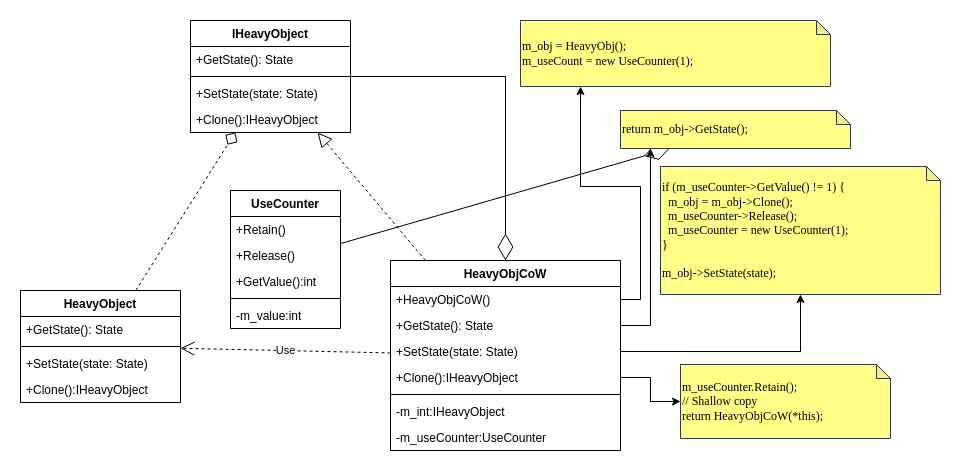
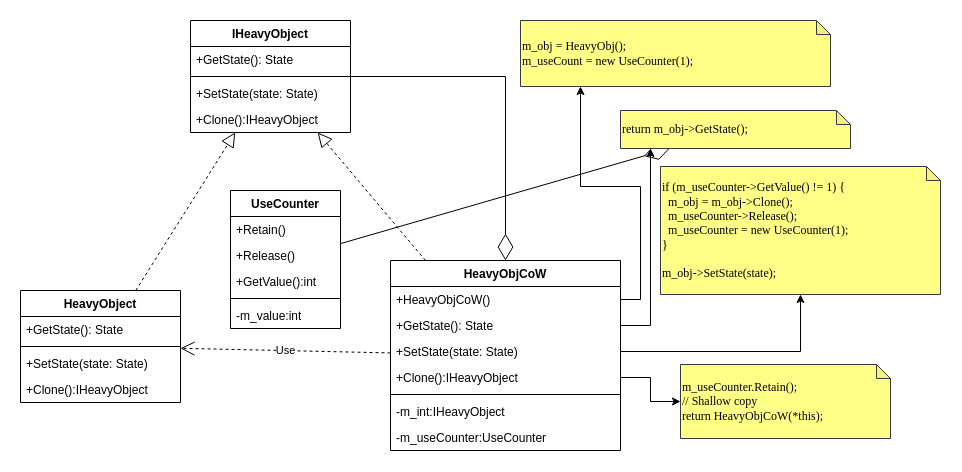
- <mxCell id="12" value="" style="endArrow=diamond;dashed=1;endFill=0;endSize=12;html=1;rounded=0;" parent="1" source="7" target="2" edge="1"><mxGeometry width="160" relative="1" as="geometry"><mxPoint x="230" y="210" as="sourcePoint" /><mxPoint x="390" y="210" as="targetPoint" /></mxGeometry></mxCell>
+ <mxCell id="12" value="" style="endArrow=block;dashed=1;endFill=0;endSize=12;html=1;rounded=0;" parent="1" source="7" target="2" edge="1"><mxGeometry width="160" relative="1" as="geometry"><mxPoint x="230" y="210" as="sourcePoint" /><mxPoint x="390" y="210" as="targetPoint" /></mxGeometry></mxCell>
